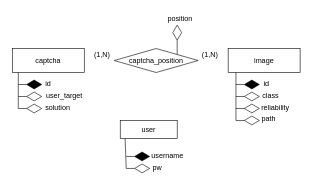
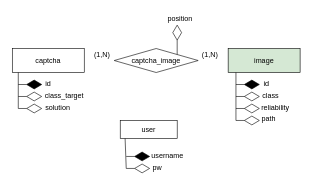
- <mxCell id="10" value="captcha_position" style="rhombus;whiteSpace=wrap;html=1;" parent="1" vertex="1"><mxGeometry x="190" y="80" width="140" height="40" as="geometry" /></mxCell>
+ <mxCell id="10" value="captcha_image" style="rhombus;whiteSpace=wrap;html=1;" parent="1" vertex="1"><mxGeometry x="190" y="80" width="140" height="40" as="geometry" /></mxCell>
- <mxCell id="11" value="image" style="rounded=0;whiteSpace=wrap;html=1;" parent="1" vertex="1"><mxGeometry x="380" y="80" width="120" height="40" as="geometry" /></mxCell>
+ <mxCell id="11" value="image" style="rounded=0;whiteSpace=wrap;html=1;fillColor=#d5e8d4;" parent="1" vertex="1"><mxGeometry x="380" y="80" width="120" height="40" as="geometry" /></mxCell>
- <mxCell id="8" value="user_target" style="text;html=1;strokeColor=none;fillColor=none;align=center;verticalAlign=middle;whiteSpace=wrap;rounded=0;" parent="1" vertex="1"><mxGeometry x="77" y="149" width="60" height="20" as="geometry" /></mxCell>
+ <mxCell id="8" value="class_target" style="text;html=1;strokeColor=none;fillColor=none;align=center;verticalAlign=middle;whiteSpace=wrap;rounded=0;" parent="1" vertex="1"><mxGeometry x="77" y="149" width="60" height="20" as="geometry" /></mxCell>
